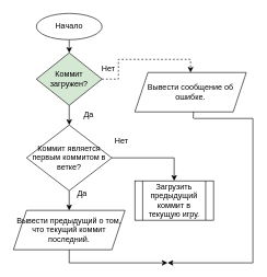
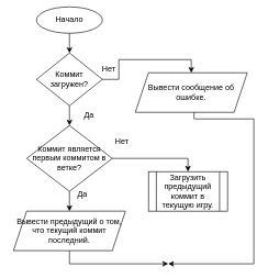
- <mxCell id="3" value="Начало" style="ellipse;whiteSpace=wrap;html=1;" parent="1" vertex="1"><mxGeometry x="55" y="20" width="100" height="40" as="geometry" /></mxCell>
+ <mxCell id="3" value="Начало" style="ellipse;whiteSpace=wrap;html=1;" parent="1" vertex="1"><mxGeometry x="55" y="10" width="100" height="40" as="geometry" /></mxCell>
- <mxCell id="5" style="edgeStyle=orthogonalEdgeStyle;rounded=0;orthogonalLoop=1;jettySize=auto;html=1;exitX=1;exitY=0.5;exitDx=0;exitDy=0;entryX=0.5;entryY=0;entryDx=0;entryDy=0;dashed=1;" edge="1" parent="1" source="6" target="7"><mxGeometry relative="1" as="geometry" /></mxCell>
+ <mxCell id="5" style="edgeStyle=orthogonalEdgeStyle;rounded=0;orthogonalLoop=1;jettySize=auto;html=1;exitX=1;exitY=0.5;exitDx=0;exitDy=0;entryX=0.5;entryY=0;entryDx=0;entryDy=0;" edge="1" parent="1" source="6" target="7"><mxGeometry relative="1" as="geometry" /></mxCell>
- <mxCell id="6" value="Коммит загружен?" style="rhombus;whiteSpace=wrap;html=1;fillColor=#d5e8d4;" parent="1" vertex="1"><mxGeometry x="55" y="80" width="100" height="80" as="geometry" /></mxCell>
+ <mxCell id="6" value="Коммит загружен?" style="rhombus;whiteSpace=wrap;html=1;" parent="1" vertex="1"><mxGeometry x="55" y="80" width="100" height="80" as="geometry" /></mxCell>
- <mxCell id="16" value="Загрузить предыдущий коммит в текущую игру." style="shape=process;whiteSpace=wrap;html=1;backgroundOutline=1;" parent="1" vertex="1"><mxGeometry x="205" y="275" width="120" height="60" as="geometry" /></mxCell>
+ <mxCell id="16" value="Загрузить предыдущий коммит в текущую игру." style="shape=process;whiteSpace=wrap;html=1;backgroundOutline=1;" parent="1" vertex="1"><mxGeometry x="225" y="260" width="120" height="60" as="geometry" /></mxCell>
